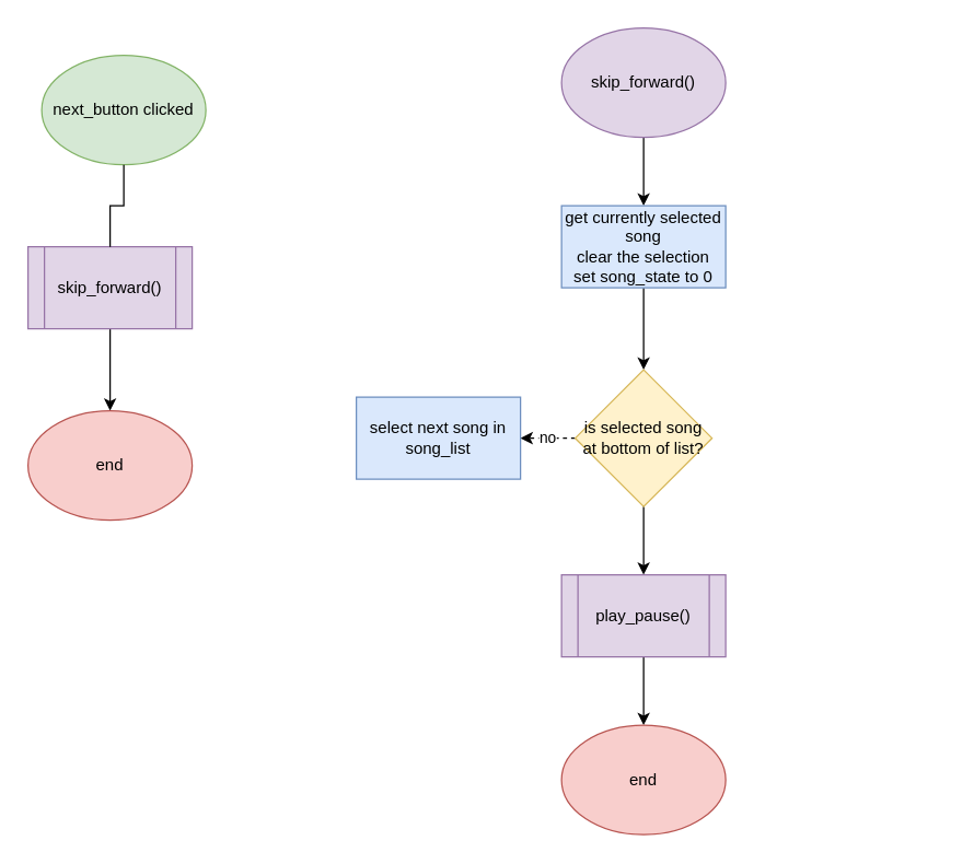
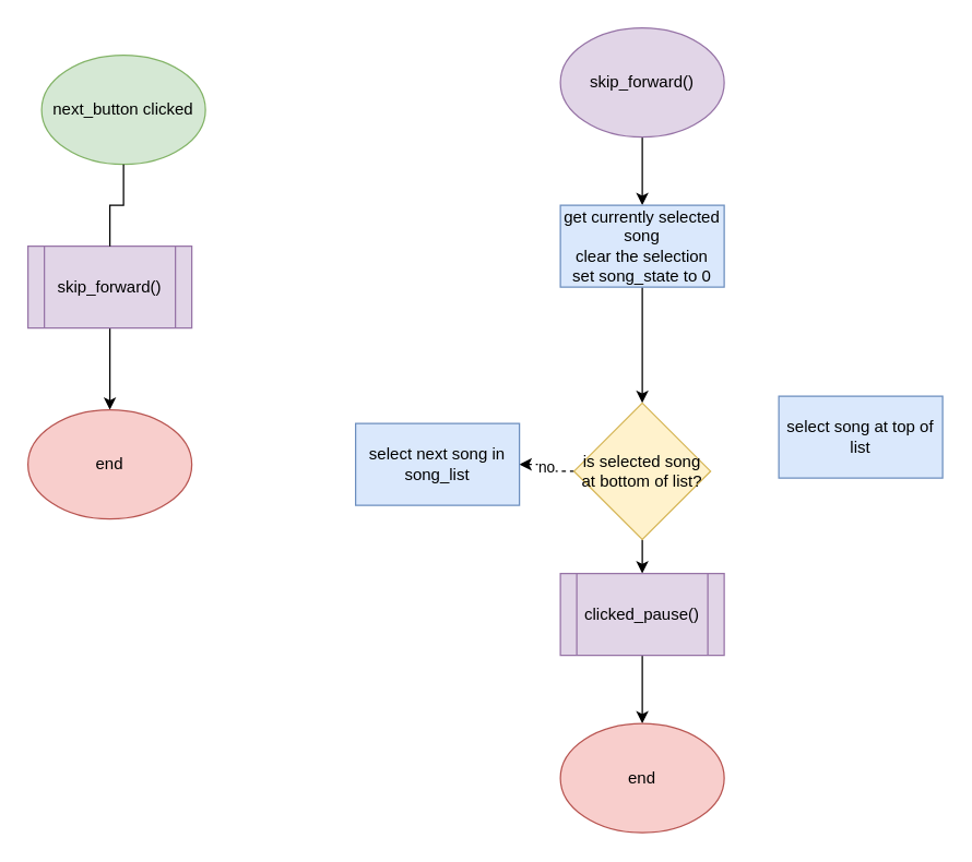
- <mxCell id="18" value="select next song in song_list" style="rounded=0;whiteSpace=wrap;html=1;fillColor=#dae8fc;strokeColor=#6c8ebf;" vertex="1" parent="1"><mxGeometry x="260" y="290" width="120" height="60" as="geometry" /></mxCell>
+ <mxCell id="18" value="select next song in song_list" style="rounded=0;whiteSpace=wrap;html=1;fillColor=#dae8fc;strokeColor=#6c8ebf;" vertex="1" parent="1"><mxGeometry x="260" y="310" width="120" height="60" as="geometry" /></mxCell>
- <mxCell id="13" value="is selected song at bottom of list?" style="rhombus;whiteSpace=wrap;html=1;fillColor=#fff2cc;strokeColor=#d6b656;" vertex="1" parent="1"><mxGeometry x="420" y="270" width="100" height="100" as="geometry" /></mxCell>
+ <mxCell id="13" value="is selected song at bottom of list?" style="rhombus;whiteSpace=wrap;html=1;fillColor=#fff2cc;strokeColor=#d6b656;" vertex="1" parent="1"><mxGeometry x="420" y="295" width="100" height="100" as="geometry" /></mxCell>
+ <mxCell id="17" value="select song at top of list" style="rounded=0;whiteSpace=wrap;html=1;fillColor=#dae8fc;strokeColor=#6c8ebf;" vertex="1" parent="1"><mxGeometry x="570" y="290" width="120" height="60" as="geometry" /></mxCell>
- <mxCell id="15" value="play_pause()" style="shape=process;whiteSpace=wrap;html=1;backgroundOutline=1;fillColor=#e1d5e7;strokeColor=#9673a6;" vertex="1" parent="1"><mxGeometry x="410" y="420" width="120" height="60" as="geometry" /></mxCell>
+ <mxCell id="15" value="clicked_pause()" style="shape=process;whiteSpace=wrap;html=1;backgroundOutline=1;fillColor=#e1d5e7;strokeColor=#9673a6;" vertex="1" parent="1"><mxGeometry x="410" y="420" width="120" height="60" as="geometry" /></mxCell>
